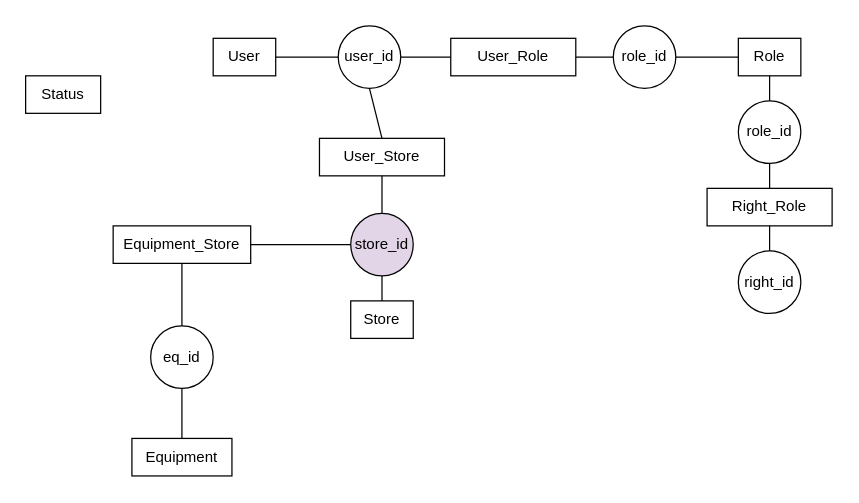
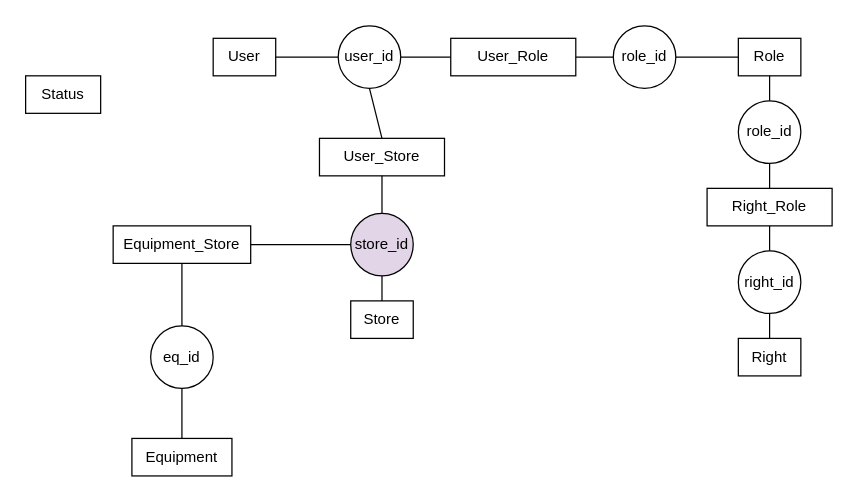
+ <mxCell id="14" value="" style="endArrow=none;html=1;exitX=0.5;exitY=0;exitDx=0;exitDy=0;entryX=0.5;entryY=1;entryDx=0;entryDy=0;" edge="1" parent="1" source="11" target="13"><mxGeometry width="50" height="50" relative="1" as="geometry"><mxPoint x="370" y="160" as="sourcePoint" /><mxPoint x="420" y="110" as="targetPoint" /></mxGeometry></mxCell>
+ <mxCell id="11" value="Right" style="rounded=0;whiteSpace=wrap;html=1;" vertex="1" parent="1"><mxGeometry x="590" y="270" width="50" height="30" as="geometry" /></mxCell>
